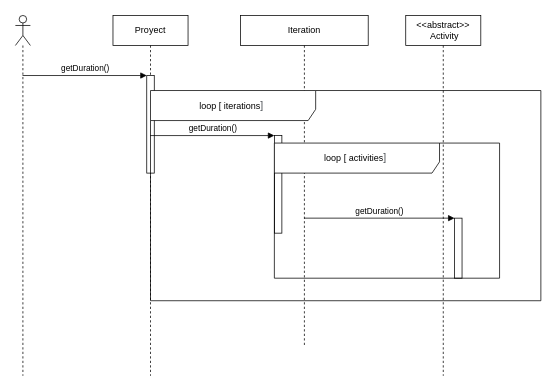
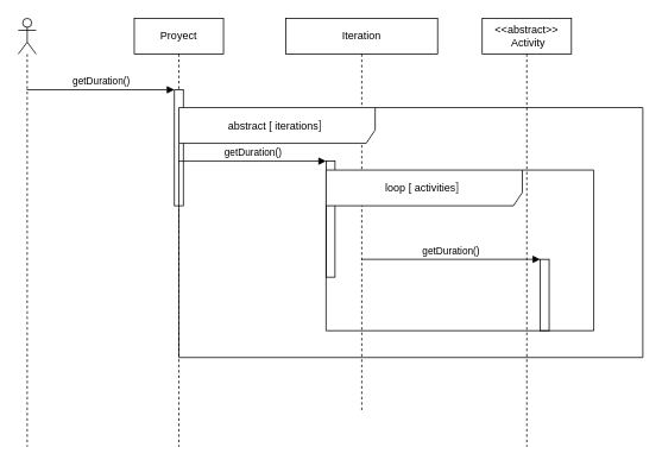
- <mxCell id="13" value="loop [ iterations&lt;span style=&quot;color: rgb(77 , 81 , 86) ; font-family: &amp;#34;arial&amp;#34; , sans-serif ; font-size: 14px ; text-align: left ; background-color: rgb(255 , 255 , 255)&quot;&gt;]&amp;nbsp;&lt;/span&gt;" style="shape=umlFrame;whiteSpace=wrap;html=1;width=220;height=40;" parent="1" vertex="1"><mxGeometry x="200" y="120" width="520" height="280" as="geometry" /></mxCell>
+ <mxCell id="13" value="abstract [ iterations&lt;span style=&quot;color: rgb(77 , 81 , 86) ; font-family: &amp;#34;arial&amp;#34; , sans-serif ; font-size: 14px ; text-align: left ; background-color: rgb(255 , 255 , 255)&quot;&gt;]&amp;nbsp;&lt;/span&gt;" style="shape=umlFrame;whiteSpace=wrap;html=1;width=220;height=40;" parent="1" vertex="1"><mxGeometry x="200" y="120" width="520" height="280" as="geometry" /></mxCell>
